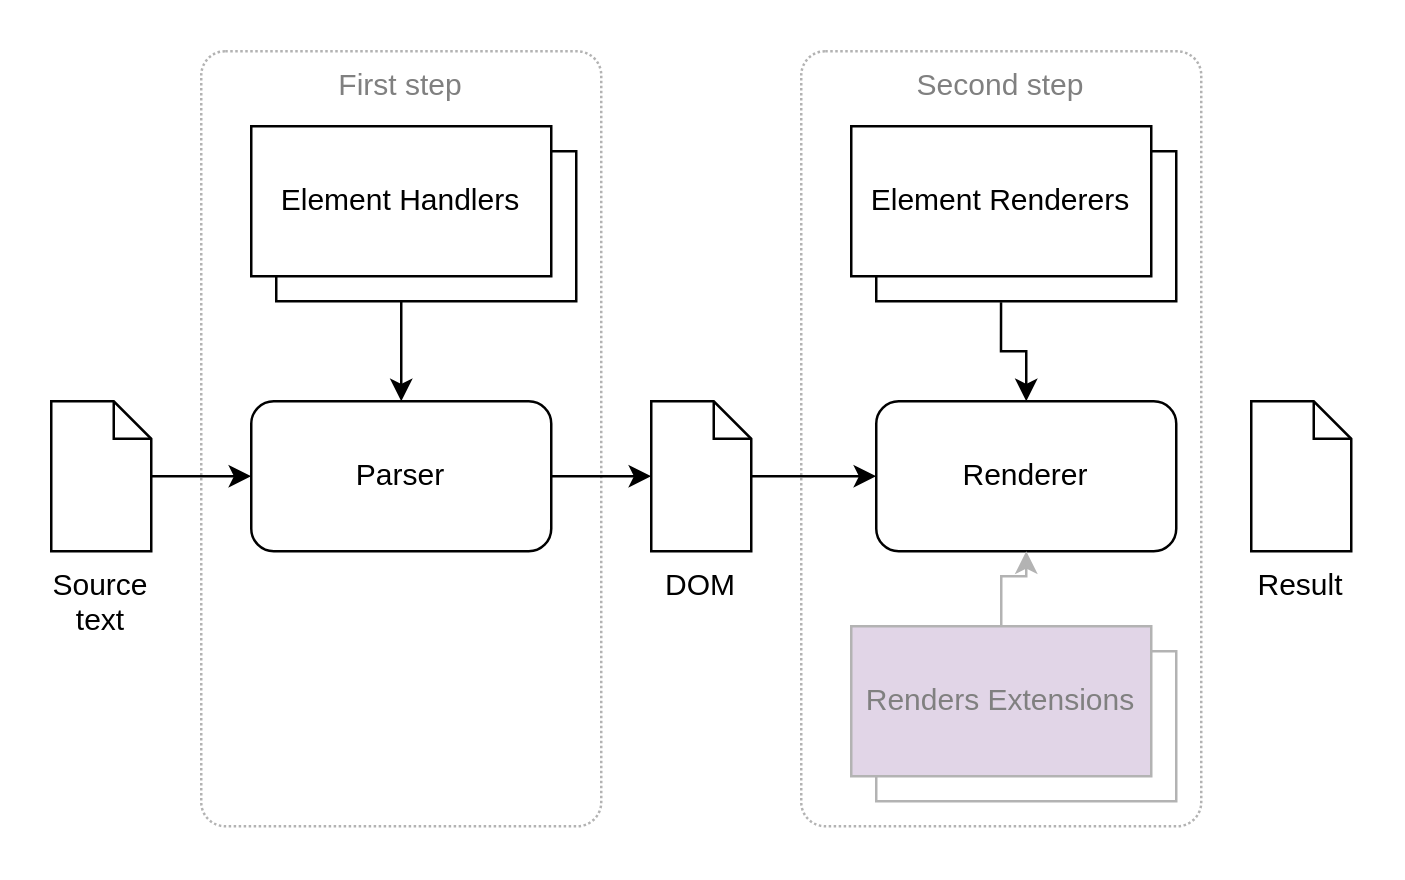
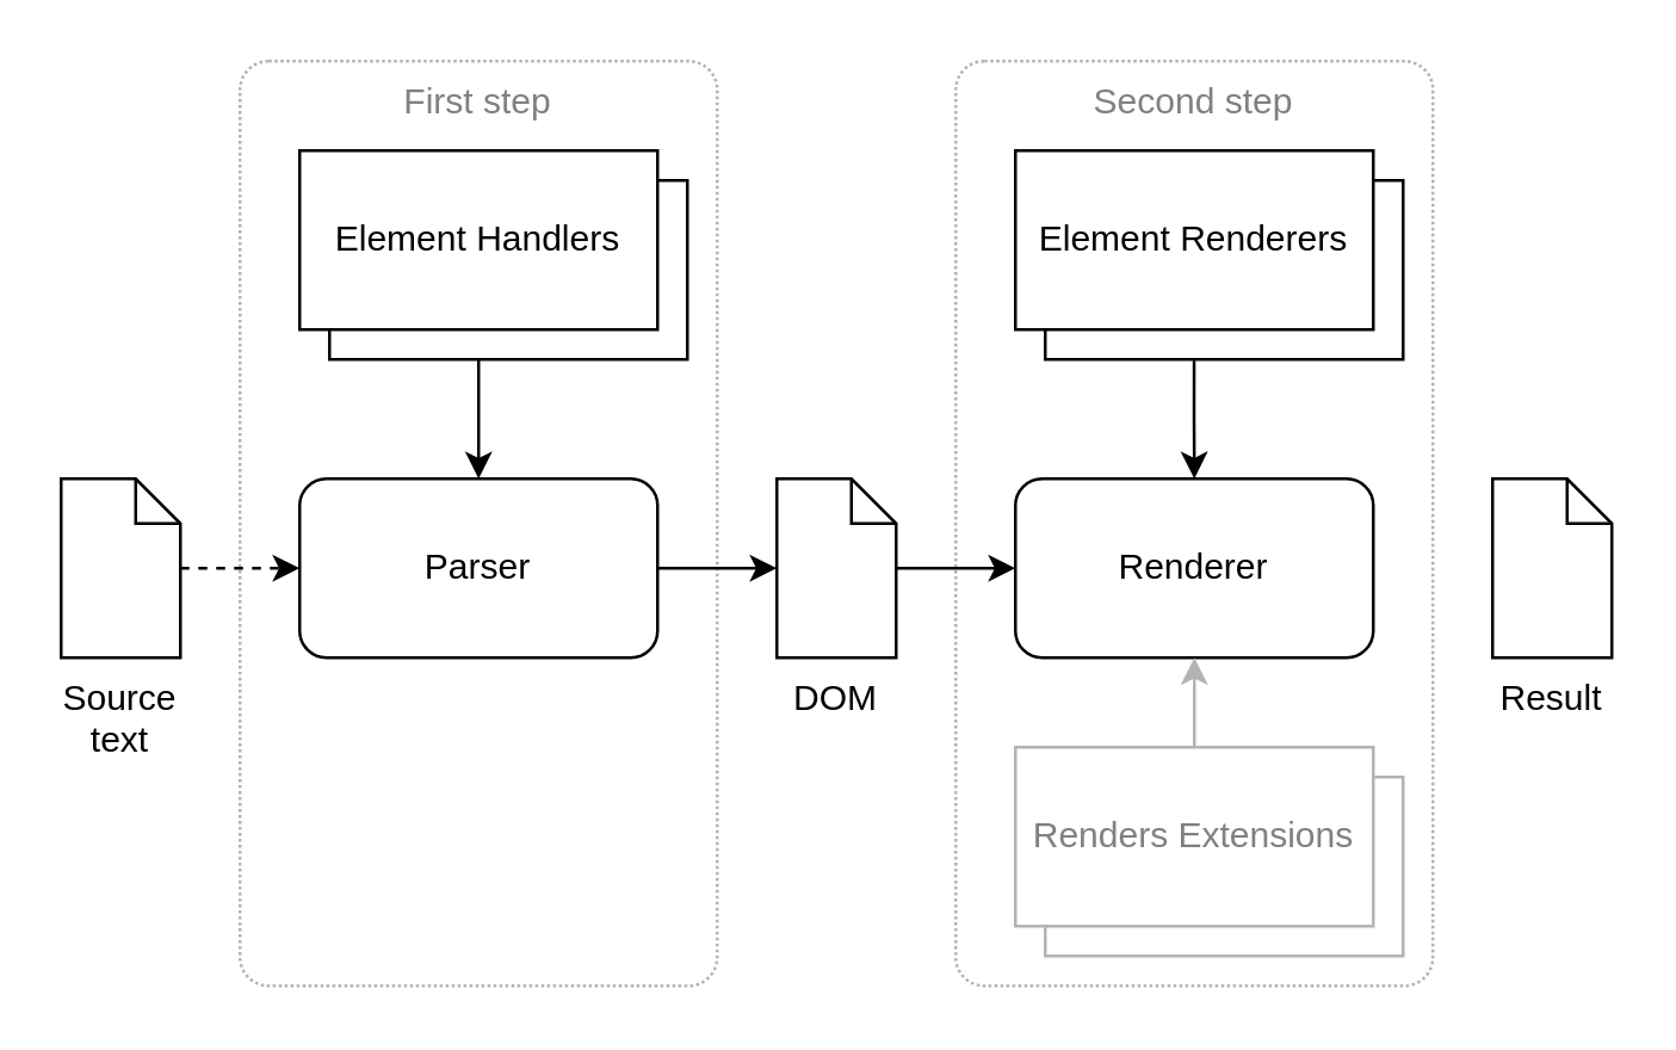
- <mxCell id="5" style="edgeStyle=orthogonalEdgeStyle;rounded=0;orthogonalLoop=1;jettySize=auto;html=1;" edge="1" parent="1" source="6" target="11"><mxGeometry relative="1" as="geometry" /></mxCell>
+ <mxCell id="5" style="edgeStyle=orthogonalEdgeStyle;rounded=0;orthogonalLoop=1;jettySize=auto;html=1;dashed=1;" edge="1" parent="1" source="6" target="11"><mxGeometry relative="1" as="geometry" /></mxCell>
- <mxCell id="14" value="Renderer" style="rounded=1;whiteSpace=wrap;html=1;" vertex="1" parent="1"><mxGeometry x="350" y="160" width="120" height="60" as="geometry" /></mxCell>
+ <mxCell id="14" value="Renderer" style="rounded=1;whiteSpace=wrap;html=1;" vertex="1" parent="1"><mxGeometry x="340" y="160" width="120" height="60" as="geometry" /></mxCell>
- <mxCell id="18" value="Renders Extensions" style="rounded=0;whiteSpace=wrap;html=1;strokeColor=#B3B3B3;fontColor=#808080;fillColor=#e1d5e7;" vertex="1" parent="1"><mxGeometry x="340" y="250" width="120" height="60" as="geometry" /></mxCell>
+ <mxCell id="18" value="Renders Extensions" style="rounded=0;whiteSpace=wrap;html=1;strokeColor=#B3B3B3;fontColor=#808080;" vertex="1" parent="1"><mxGeometry x="340" y="250" width="120" height="60" as="geometry" /></mxCell>
